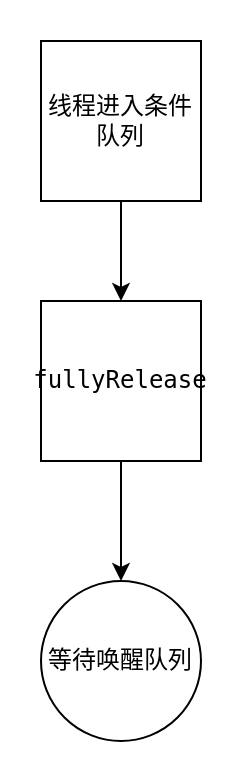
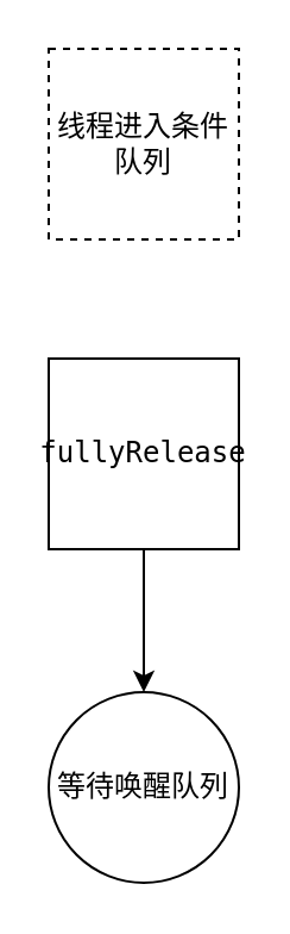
- <mxCell id="3" value="线程进入条件队列&lt;br&gt;" style="whiteSpace=wrap;html=1;aspect=fixed;" parent="1" vertex="1"><mxGeometry x="20" y="20" width="80" height="80" as="geometry" /></mxCell>
+ <mxCell id="3" value="线程进入条件队列&lt;br&gt;" style="whiteSpace=wrap;html=1;aspect=fixed;dashed=1;" parent="1" vertex="1"><mxGeometry x="20" y="20" width="80" height="80" as="geometry" /></mxCell>
- <mxCell id="2" style="edgeStyle=orthogonalEdgeStyle;rounded=0;orthogonalLoop=1;jettySize=auto;html=1;exitX=0.5;exitY=1;exitDx=0;exitDy=0;entryX=0.5;entryY=0;entryDx=0;entryDy=0;" parent="1" source="3" target="5" edge="1"><mxGeometry relative="1" as="geometry" /></mxCell>
